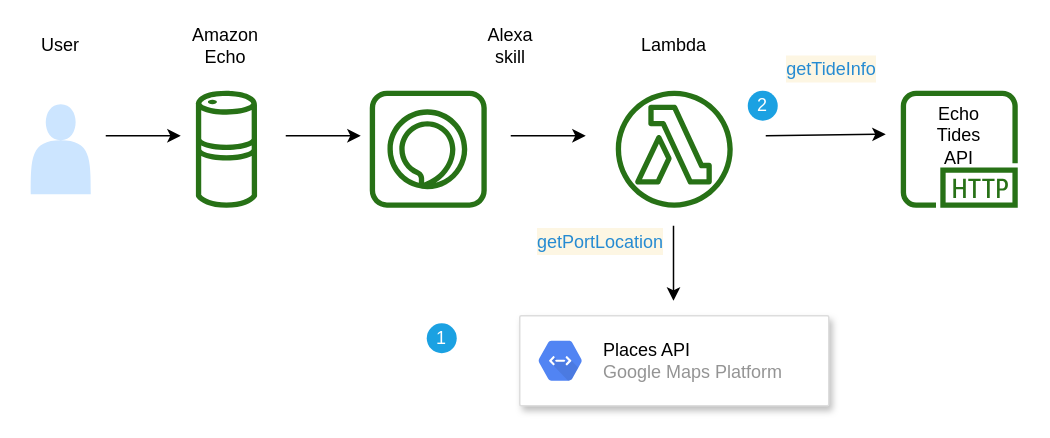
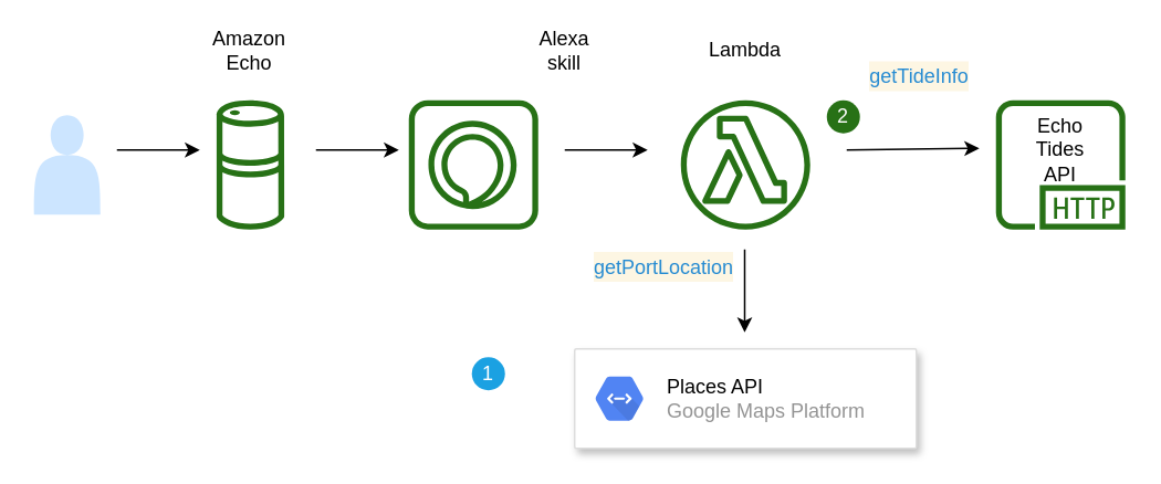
- <mxCell id="14" value="User" style="text;html=1;strokeColor=none;fillColor=none;align=center;verticalAlign=middle;whiteSpace=wrap;rounded=0;" vertex="1" parent="1"><mxGeometry x="20" y="20" width="40" height="20" as="geometry" /></mxCell>
- <mxCell id="22" value="2" style="ellipse;whiteSpace=wrap;html=1;aspect=fixed;fillColor=#1ba1e2;fontColor=#ffffff;strokeColor=none;" vertex="1" parent="1"><mxGeometry x="498" y="60" width="20" height="20" as="geometry" /></mxCell>
+ <mxCell id="22" value="2" style="ellipse;whiteSpace=wrap;html=1;aspect=fixed;fillColor=#277116;fontColor=#ffffff;strokeColor=none;" vertex="1" parent="1"><mxGeometry x="498" y="60" width="20" height="20" as="geometry" /></mxCell>
